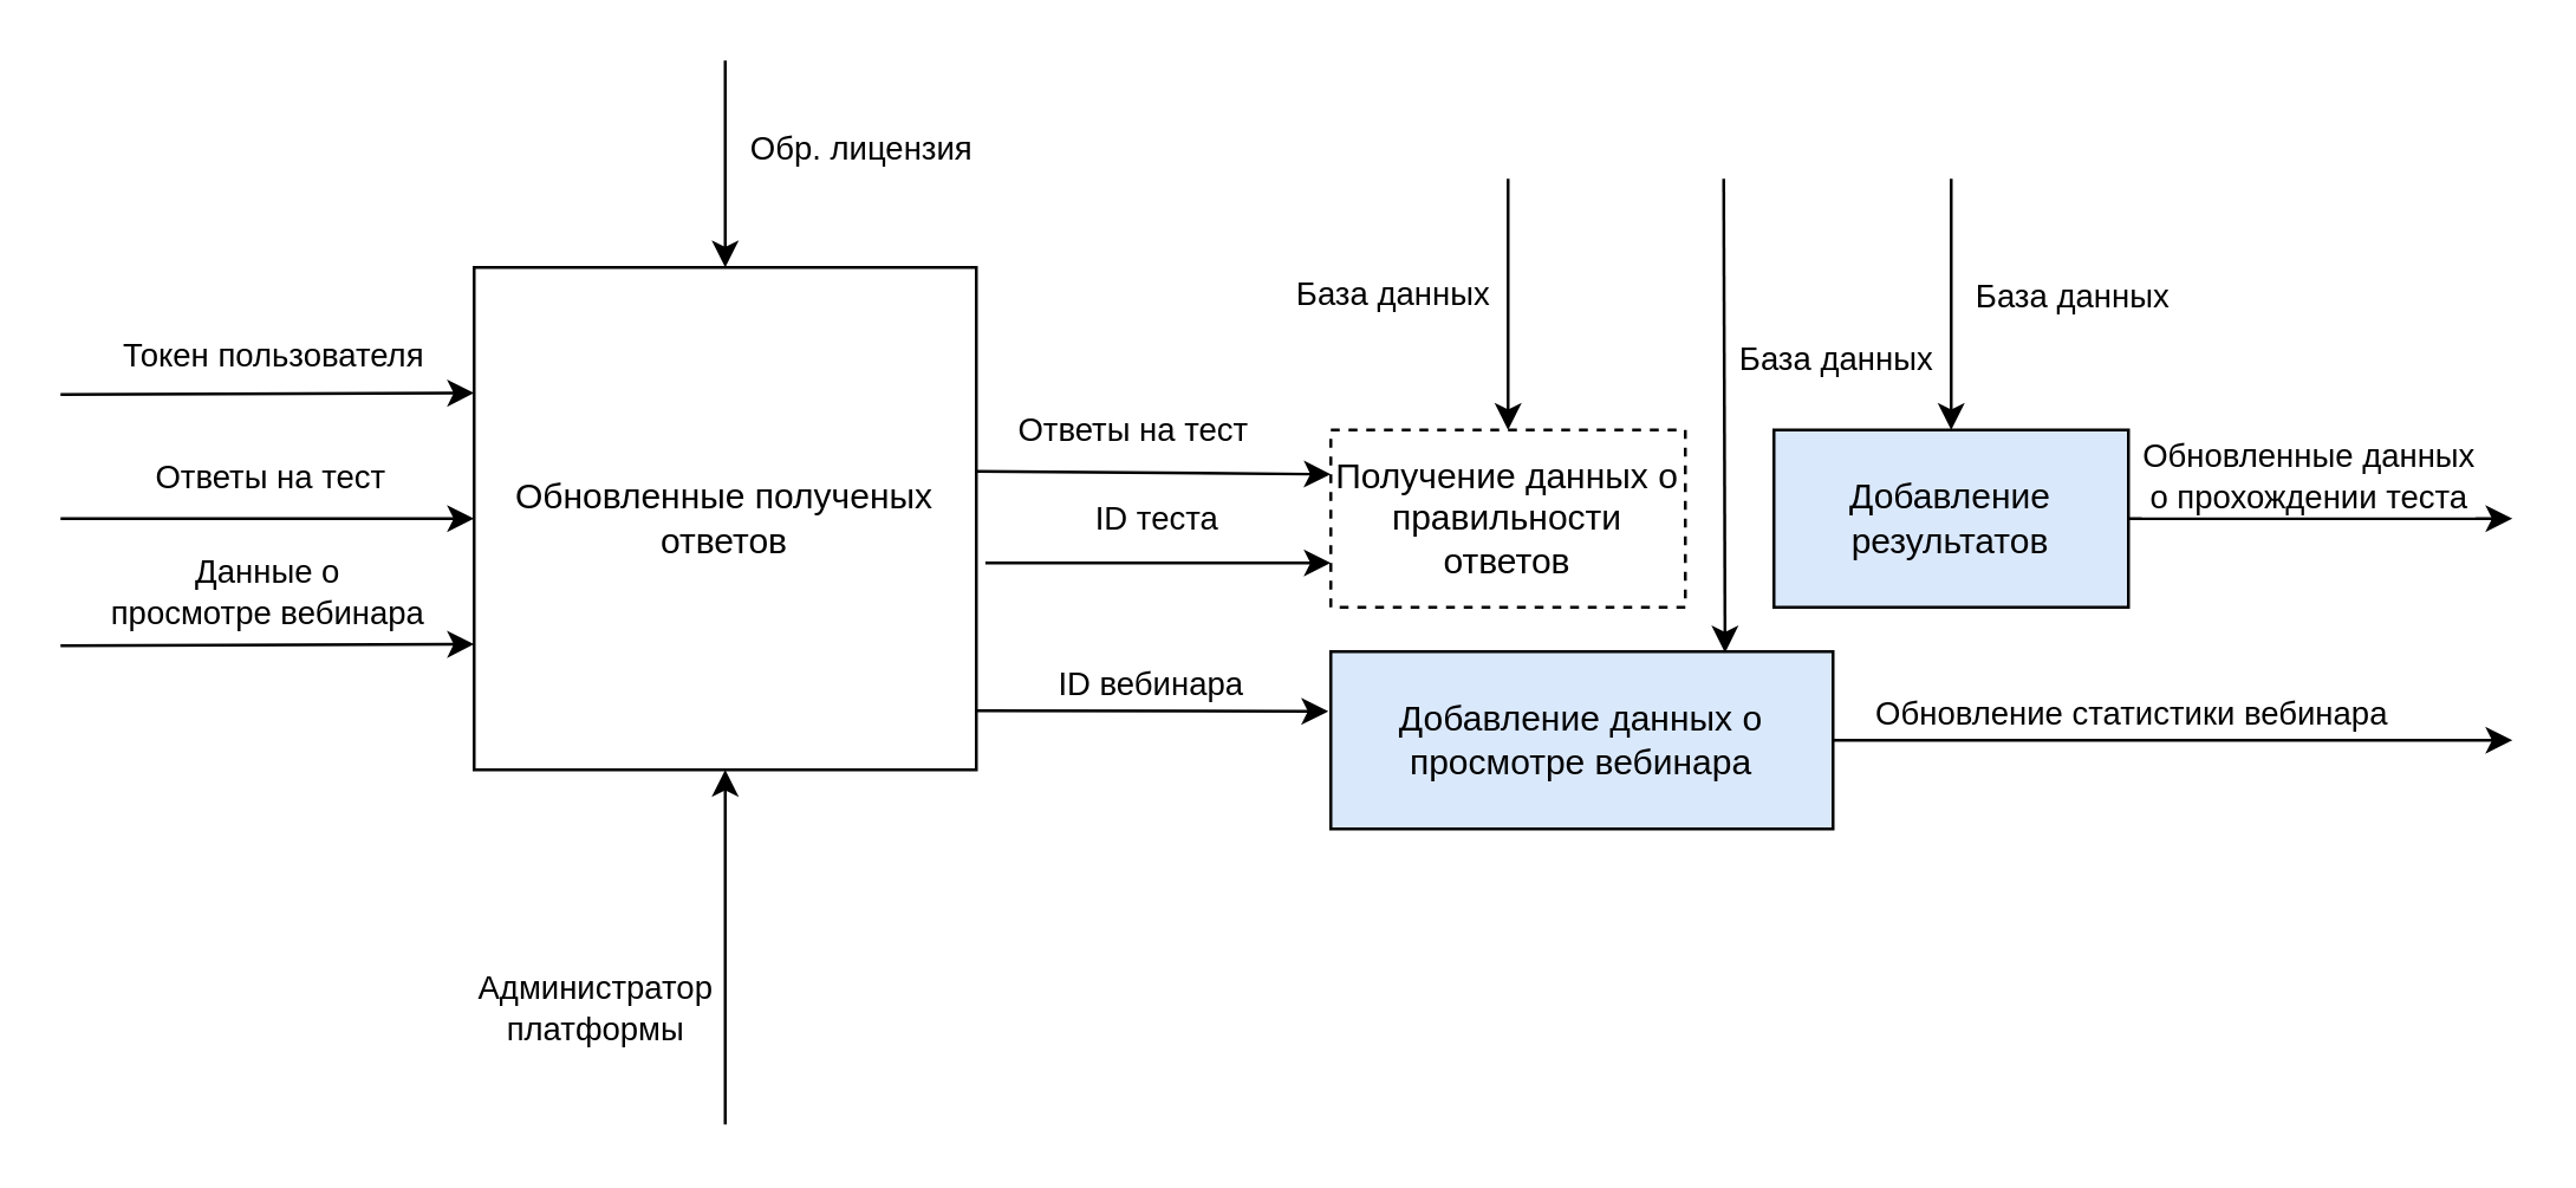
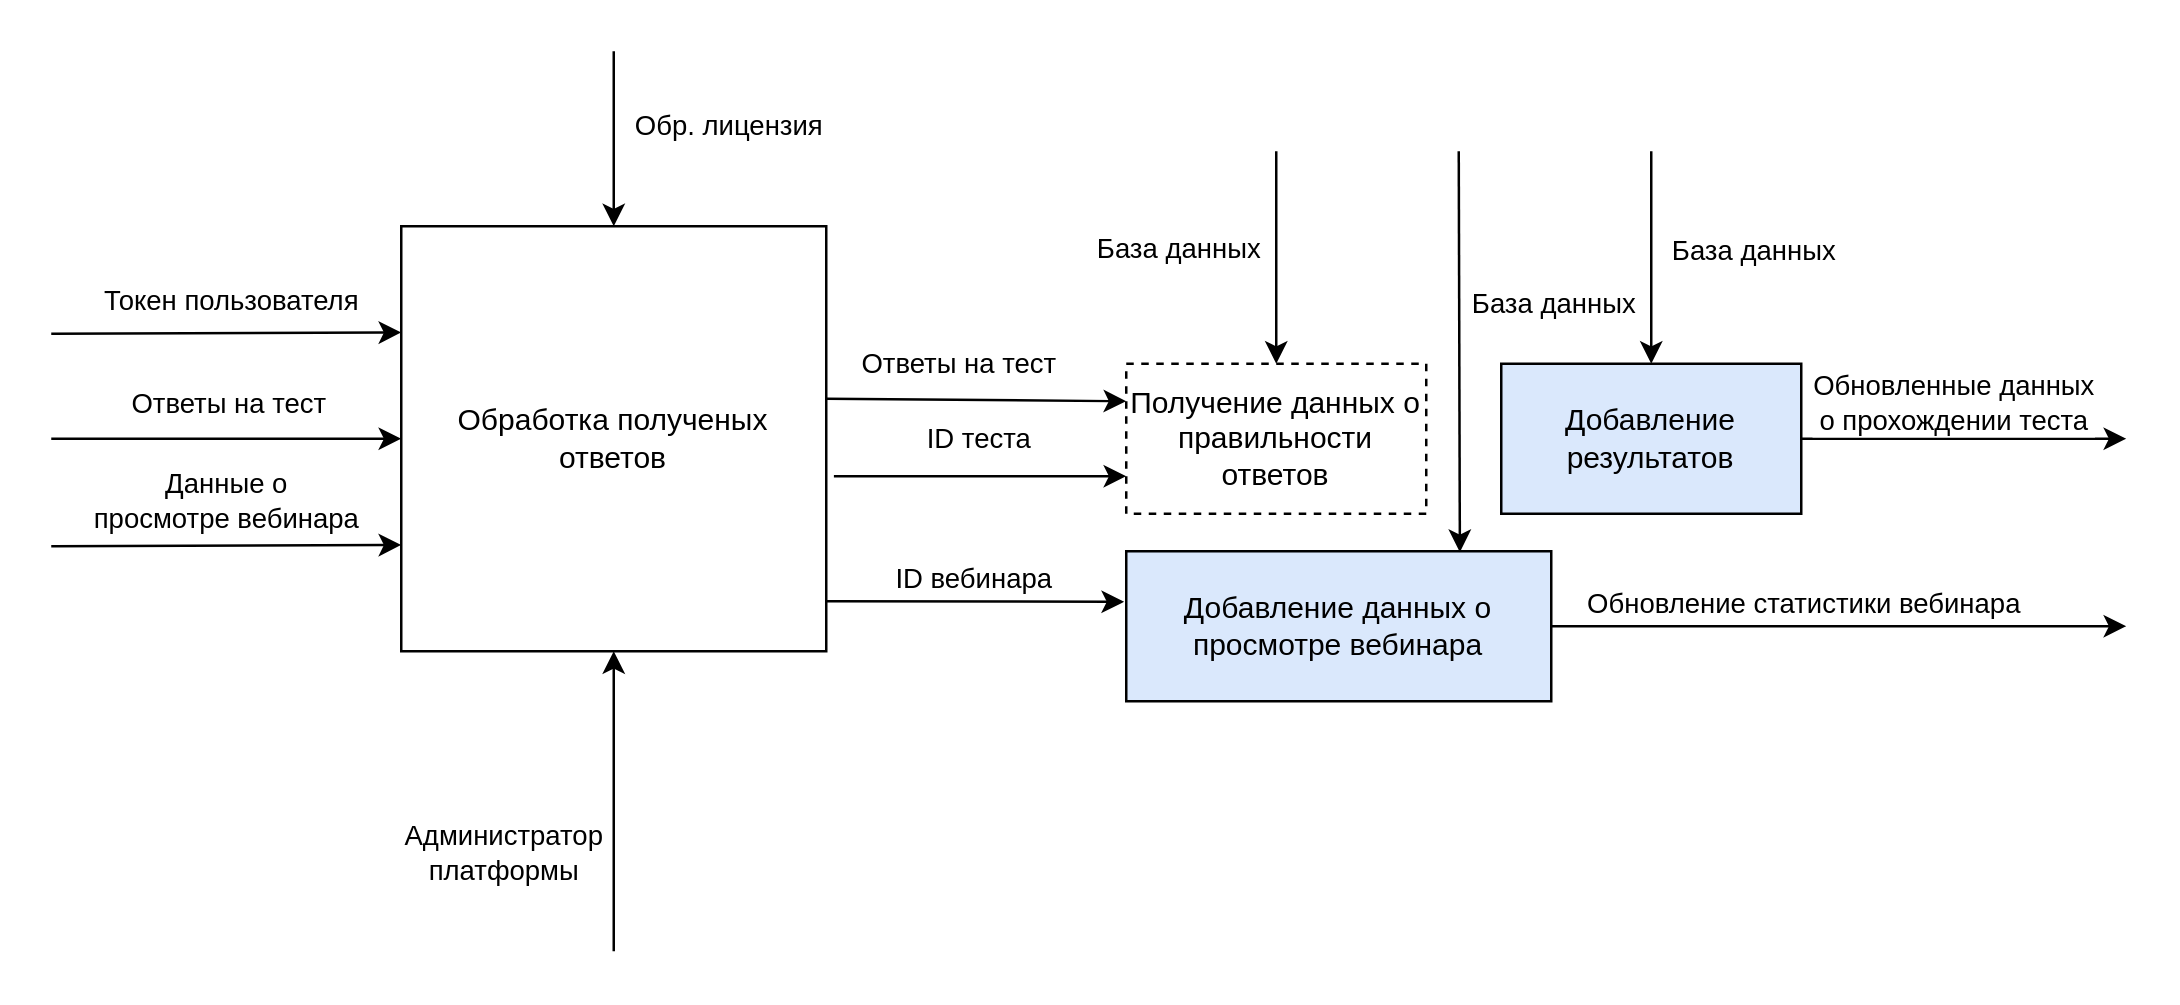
- <mxCell id="2" value="Обновленные полученых ответов" style="rounded=0;whiteSpace=wrap;html=1;" vertex="1" parent="1"><mxGeometry x="160" y="90" width="170" height="170" as="geometry" /></mxCell>
+ <mxCell id="2" value="Обработка полученых ответов" style="rounded=0;whiteSpace=wrap;html=1;" vertex="1" parent="1"><mxGeometry x="160" y="90" width="170" height="170" as="geometry" /></mxCell>
